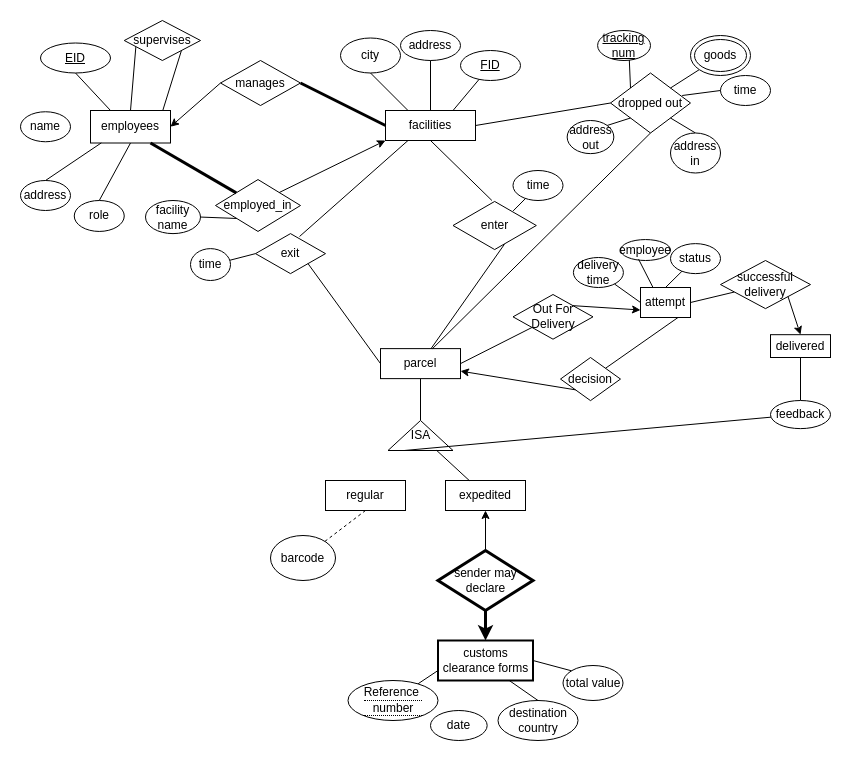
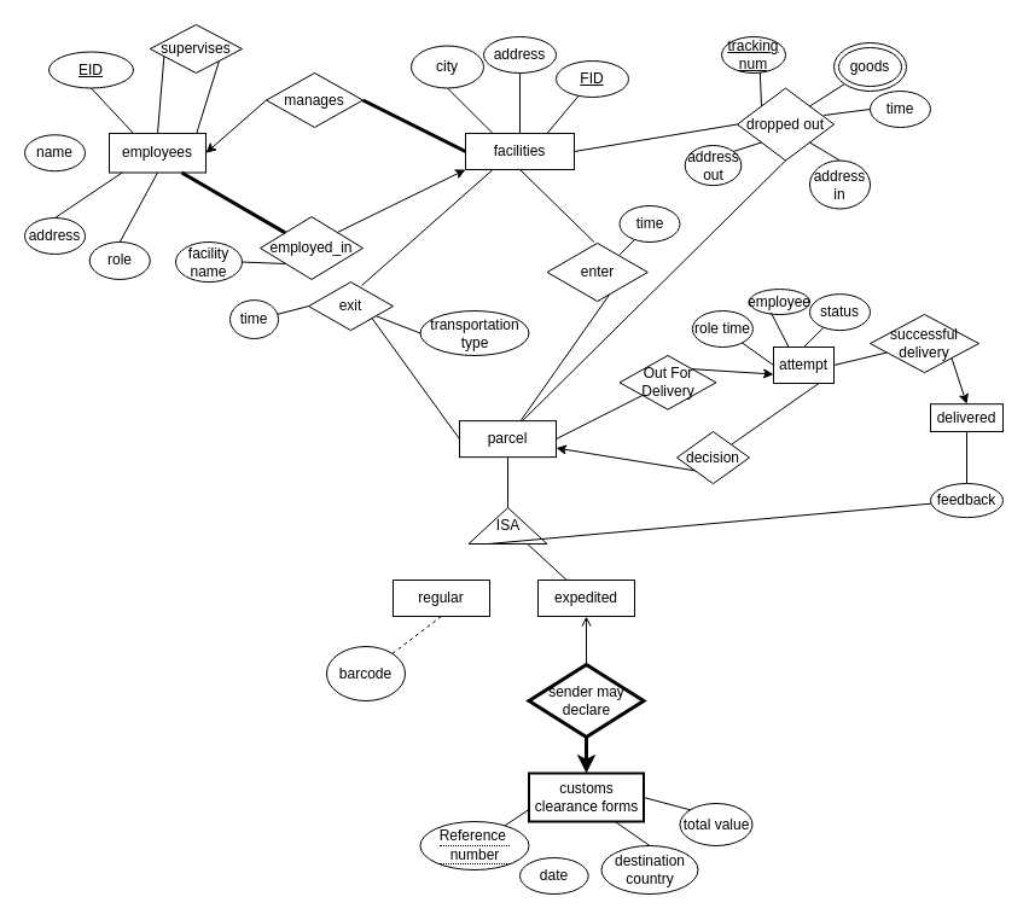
+ <mxCell id="44" value="" style="endArrow=none;html=1;rounded=0;exitX=0;exitY=0.5;exitDx=0;exitDy=0;" parent="1" source="43" target="37" edge="1"><mxGeometry width="50" height="50" relative="1" as="geometry"><mxPoint x="320" y="280" as="sourcePoint" /><mxPoint x="370" y="230" as="targetPoint" /></mxGeometry></mxCell>
- <mxCell id="77" value="delivery time" style="ellipse;whiteSpace=wrap;html=1;" parent="1" vertex="1"><mxGeometry x="572.91" y="257" width="50" height="30" as="geometry" /></mxCell>
+ <mxCell id="77" value="role time" style="ellipse;whiteSpace=wrap;html=1;" parent="1" vertex="1"><mxGeometry x="572.91" y="257" width="50" height="30" as="geometry" /></mxCell>
+ <mxCell id="43" value="transportation type" style="ellipse;whiteSpace=wrap;html=1;" parent="1" vertex="1"><mxGeometry x="347.5" y="257" width="90" height="37" as="geometry" /></mxCell>
- <mxCell id="47" value="" style="endArrow=classic;html=1;rounded=0;entryX=0.5;entryY=1;entryDx=0;entryDy=0;exitX=0.5;exitY=0;exitDx=0;exitDy=0;" parent="1" source="48" target="15" edge="1"><mxGeometry width="50" height="50" relative="1" as="geometry"><mxPoint x="660" y="600" as="sourcePoint" /><mxPoint x="370" y="450" as="targetPoint" /></mxGeometry></mxCell>
+ <mxCell id="47" value="" style="endArrow=open;html=1;rounded=0;entryX=0.5;entryY=1;entryDx=0;entryDy=0;exitX=0.5;exitY=0;exitDx=0;exitDy=0;" parent="1" source="48" target="15" edge="1"><mxGeometry width="50" height="50" relative="1" as="geometry"><mxPoint x="660" y="600" as="sourcePoint" /><mxPoint x="370" y="450" as="targetPoint" /></mxGeometry></mxCell>
